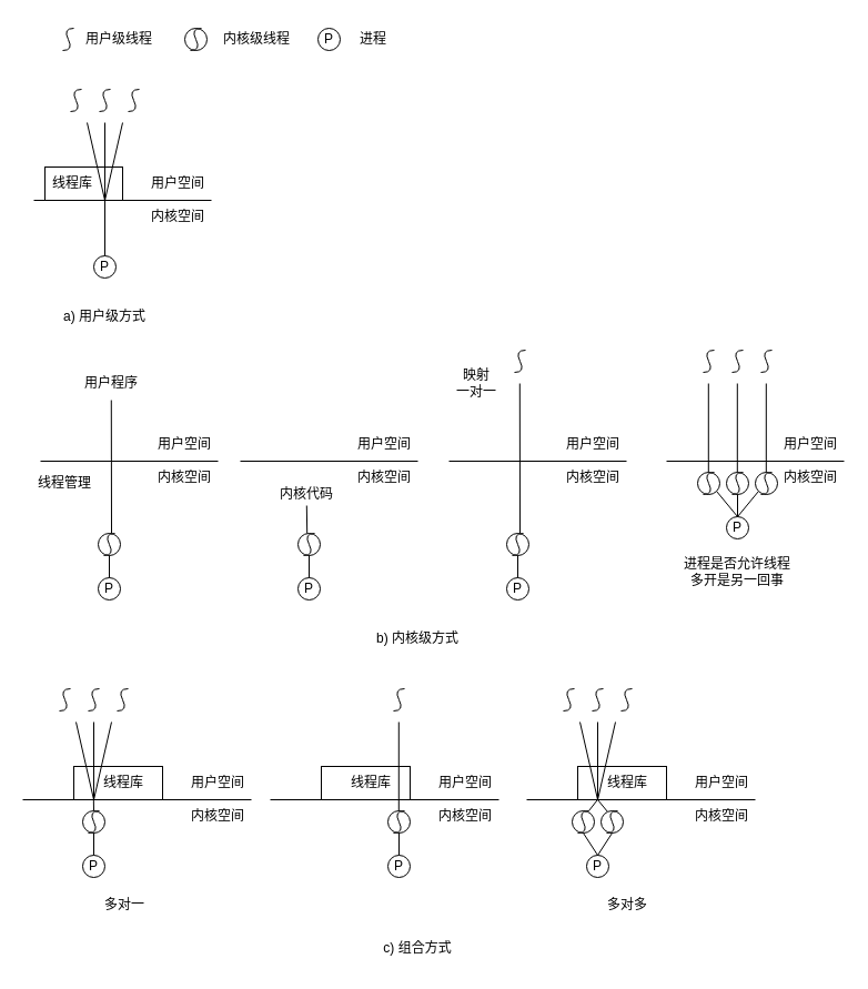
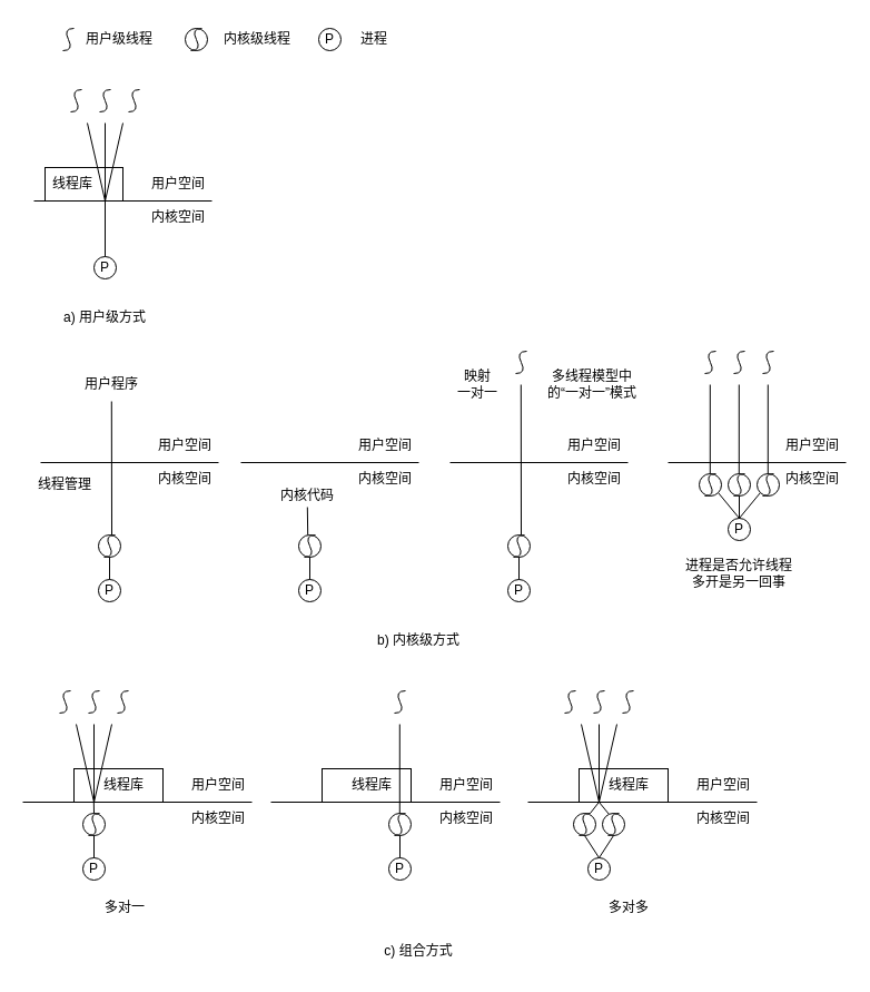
+ <mxCell id="90" value="多线程模型中的“一对一”模式" style="text;html=1;strokeColor=none;fillColor=none;align=center;verticalAlign=middle;whiteSpace=wrap;rounded=0;" parent="1" vertex="1"><mxGeometry x="490" y="330" width="84" height="30" as="geometry" /></mxCell>
